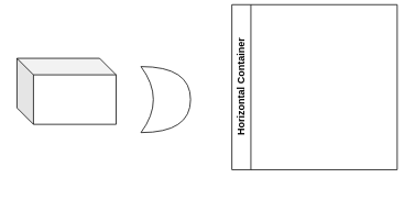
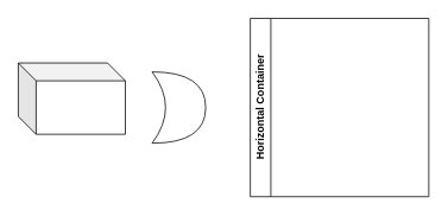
- <mxCell id="4" value="Horizontal Container" style="swimlane;horizontal=0;whiteSpace=wrap;html=1;" vertex="1" parent="1"><mxGeometry x="280" y="5" width="200" height="200" as="geometry" /></mxCell>
+ <mxCell id="4" value="Horizontal Container" style="swimlane;horizontal=0;whiteSpace=wrap;html=1;" vertex="1" parent="1"><mxGeometry x="280" y="20" width="200" height="200" as="geometry" /></mxCell>
